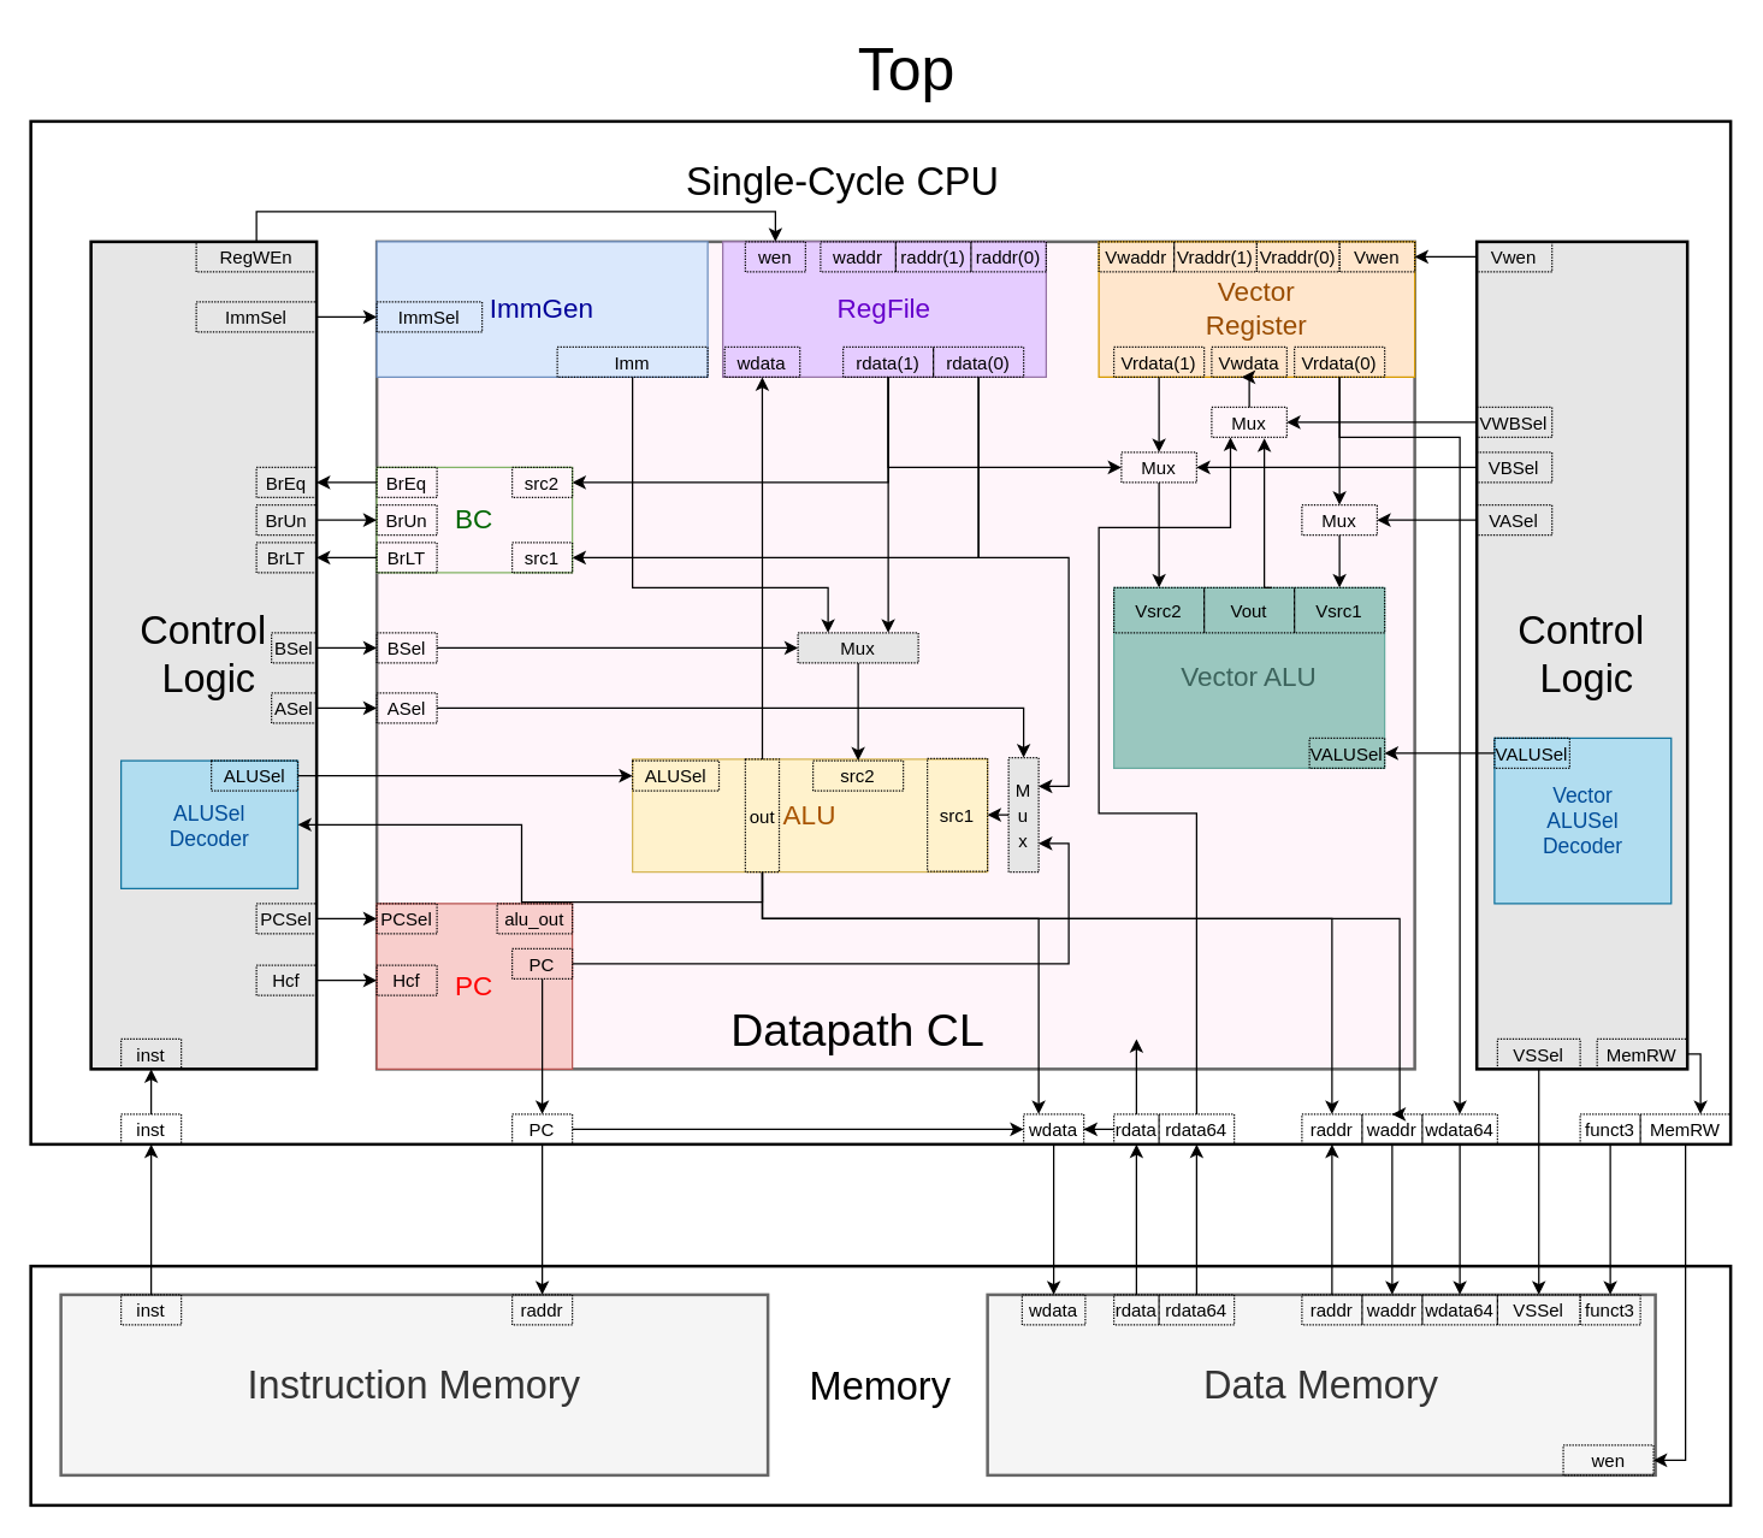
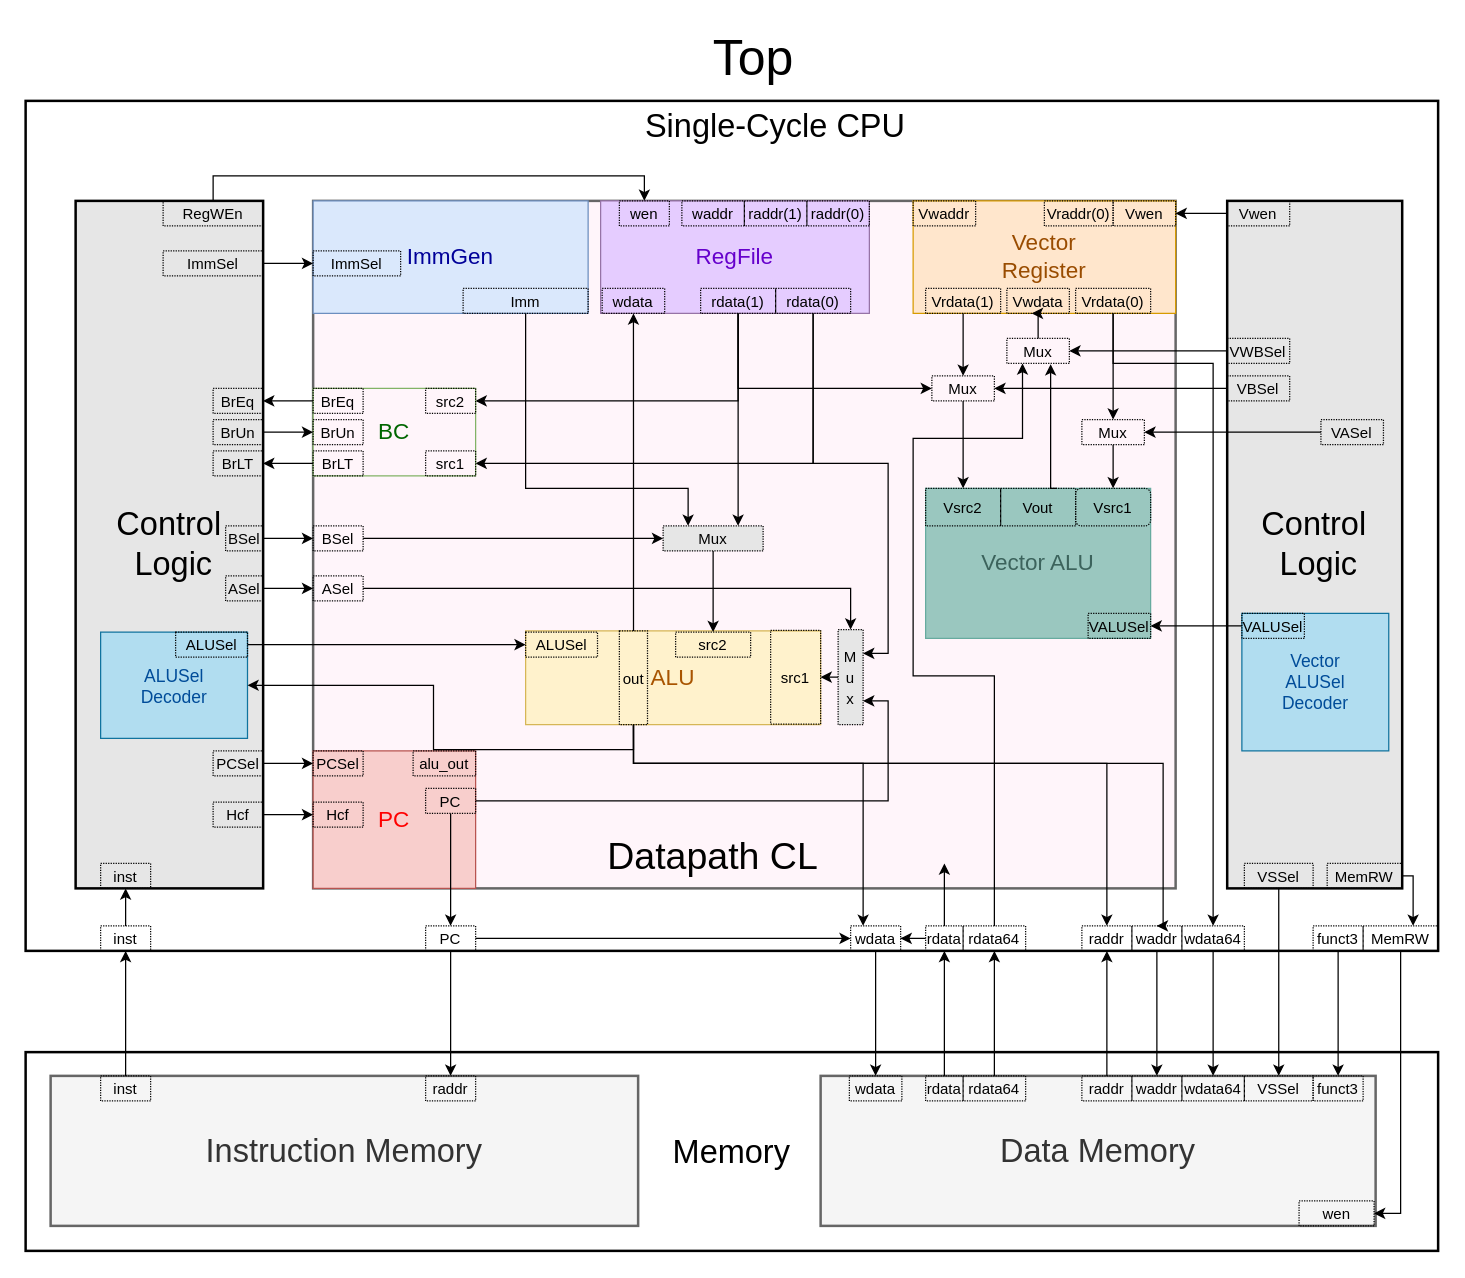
- <mxCell id="7" value="&lt;font style=&quot;font-size: 26px&quot;&gt;Single-Cycle CPU&lt;/font&gt;" style="text;html=1;strokeColor=none;fillColor=none;align=center;verticalAlign=middle;whiteSpace=wrap;rounded=0;" parent="1" vertex="1"><mxGeometry x="440" y="100" width="240" height="40" as="geometry" /></mxCell>
+ <mxCell id="7" value="&lt;font style=&quot;font-size: 26px&quot;&gt;Single-Cycle CPU&lt;/font&gt;" style="text;html=1;strokeColor=none;fillColor=none;align=center;verticalAlign=middle;whiteSpace=wrap;rounded=0;" parent="1" vertex="1"><mxGeometry x="500" y="80" width="240" height="40" as="geometry" /></mxCell>
- <mxCell id="119" value="&lt;font color=&quot;#000000&quot;&gt;&lt;span style=&quot;font-size: 12px&quot;&gt;Vraddr(1)&lt;/span&gt;&lt;/font&gt;" style="rounded=0;whiteSpace=wrap;html=1;labelBorderColor=none;fontSize=14;fontColor=#A680B8;fillColor=none;dashed=1;dashPattern=1 1;" parent="1" vertex="1"><mxGeometry x="780" y="160" width="55" height="20" as="geometry" /></mxCell>
- <mxCell id="131" value="&lt;span style=&quot;color: rgb(0 , 0 , 0) ; font-size: 12px&quot;&gt;VASel&lt;/span&gt;" style="rounded=0;whiteSpace=wrap;html=1;labelBorderColor=none;fontSize=14;fontColor=#A680B8;fillColor=none;dashed=1;dashPattern=1 1;" parent="1" vertex="1"><mxGeometry x="981.25" y="335" width="50" height="20" as="geometry" /></mxCell>
+ <mxCell id="131" value="&lt;span style=&quot;color: rgb(0 , 0 , 0) ; font-size: 12px&quot;&gt;VASel&lt;/span&gt;" style="rounded=0;whiteSpace=wrap;html=1;labelBorderColor=none;fontSize=14;fontColor=#A680B8;fillColor=none;dashed=1;dashPattern=1 1;" parent="1" vertex="1"><mxGeometry x="1056.25" y="335" width="50" height="20" as="geometry" /></mxCell>
- <mxCell id="126" value="&lt;font color=&quot;#000000&quot;&gt;&lt;span style=&quot;font-size: 12px&quot;&gt;Vsrc1&lt;/span&gt;&lt;/font&gt;" style="rounded=0;whiteSpace=wrap;html=1;labelBorderColor=none;fontSize=14;fontColor=#A680B8;fillColor=none;dashed=1;dashPattern=1 1;" parent="1" vertex="1"><mxGeometry x="860" y="390" width="60" height="30" as="geometry" /></mxCell>
+ <mxCell id="126" value="&lt;font color=&quot;#000000&quot;&gt;&lt;span style=&quot;font-size: 12px&quot;&gt;Vsrc1&lt;/span&gt;&lt;/font&gt;" style="whiteSpace=wrap;html=1;labelBorderColor=none;fontSize=14;fontColor=#A680B8;fillColor=none;dashed=1;dashPattern=1 1;rounded=1;" parent="1" vertex="1"><mxGeometry x="860" y="390" width="60" height="30" as="geometry" /></mxCell>
